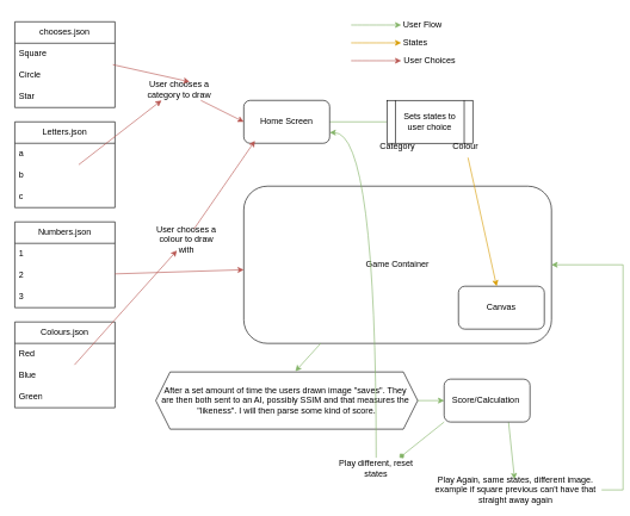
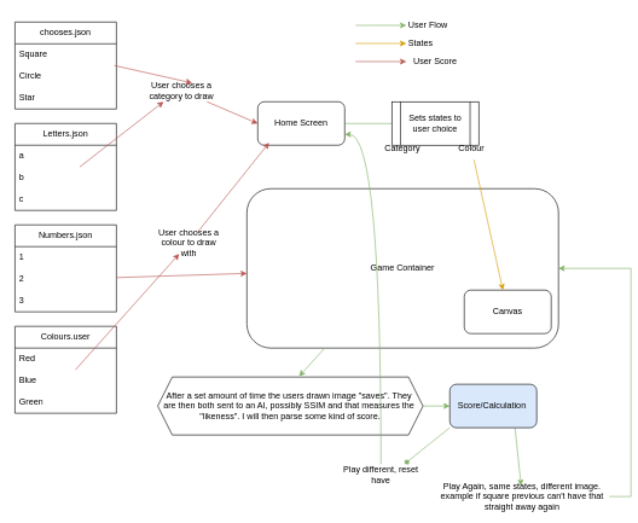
- <mxCell id="49" value="User Choices" style="text;html=1;align=center;verticalAlign=middle;whiteSpace=wrap;rounded=0;" vertex="1" parent="1"><mxGeometry x="550" y="70" width="100" height="30" as="geometry" /></mxCell>
+ <mxCell id="49" value="User Score" style="text;html=1;align=center;verticalAlign=middle;whiteSpace=wrap;rounded=0;" vertex="1" parent="1"><mxGeometry x="550" y="70" width="100" height="30" as="geometry" /></mxCell>
- <mxCell id="5" value="Home Screen" style="rounded=1;whiteSpace=wrap;html=1;" vertex="1" parent="1"><mxGeometry x="340" y="140" width="120" height="60" as="geometry" /></mxCell>
+ <mxCell id="5" value="Home Screen" style="rounded=1;whiteSpace=wrap;html=1;" vertex="1" parent="1"><mxGeometry x="355" y="140" width="120" height="60" as="geometry" /></mxCell>
- <mxCell id="18" value="Colours.json" style="swimlane;fontStyle=0;childLayout=stackLayout;horizontal=1;startSize=30;horizontalStack=0;resizeParent=1;resizeParentMax=0;resizeLast=0;collapsible=1;marginBottom=0;whiteSpace=wrap;html=1;" vertex="1" parent="1"><mxGeometry x="20" y="450" width="140" height="120" as="geometry" /></mxCell>
+ <mxCell id="18" value="Colours.user" style="swimlane;fontStyle=0;childLayout=stackLayout;horizontal=1;startSize=30;horizontalStack=0;resizeParent=1;resizeParentMax=0;resizeLast=0;collapsible=1;marginBottom=0;whiteSpace=wrap;html=1;" vertex="1" parent="1"><mxGeometry x="20" y="450" width="140" height="120" as="geometry" /></mxCell>
- <mxCell id="39" value="Score/Calculation&amp;nbsp;" style="rounded=1;whiteSpace=wrap;html=1;" vertex="1" parent="1"><mxGeometry x="620" y="530" width="120" height="60" as="geometry" /></mxCell>
+ <mxCell id="39" value="Score/Calculation&amp;nbsp;" style="rounded=1;whiteSpace=wrap;html=1;fillColor=#dae8fc;" vertex="1" parent="1"><mxGeometry x="620" y="530" width="120" height="60" as="geometry" /></mxCell>
- <mxCell id="43" value="Play different, reset states" style="text;html=1;align=center;verticalAlign=middle;whiteSpace=wrap;rounded=0;" vertex="1" parent="1"><mxGeometry x="460" y="640" width="130" height="30" as="geometry" /></mxCell>
+ <mxCell id="43" value="Play different, reset have" style="text;html=1;align=center;verticalAlign=middle;whiteSpace=wrap;rounded=0;" vertex="1" parent="1"><mxGeometry x="460" y="640" width="130" height="30" as="geometry" /></mxCell>
